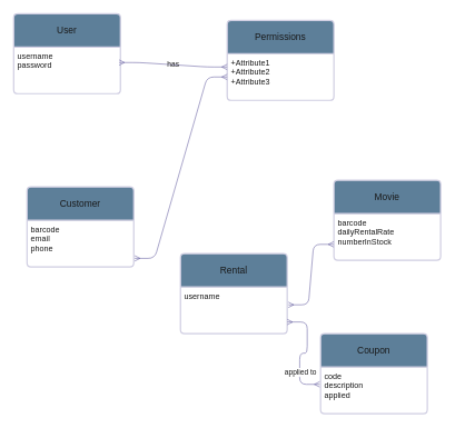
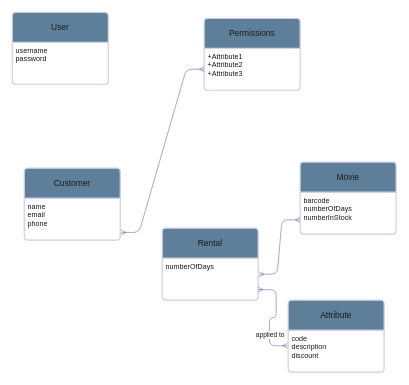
- <mxCell id="10" value="" style="edgeStyle=entityRelationEdgeStyle;fontSize=12;html=1;endArrow=ERmany;startArrow=ERmany;rounded=1;exitX=0.988;exitY=0.333;exitDx=0;exitDy=0;exitPerimeter=0;entryX=0;entryY=0.286;entryDx=0;entryDy=0;entryPerimeter=0;labelBackgroundColor=none;strokeColor=#736CA8;fontColor=default;curved=0;" edge="1" parent="1" source="3" target="5"><mxGeometry width="100" height="100" relative="1" as="geometry"><mxPoint x="230" y="190" as="sourcePoint" /><mxPoint x="330" y="90" as="targetPoint" /></mxGeometry></mxCell>
- <mxCell id="11" value="has" style="edgeLabel;html=1;align=center;verticalAlign=middle;resizable=0;points=[];labelBackgroundColor=none;fontColor=#1A1A1A;" vertex="1" connectable="0" parent="10"><mxGeometry x="-0.014" y="1" relative="1" as="geometry"><mxPoint as="offset" /></mxGeometry></mxCell>
- <mxCell id="7" value="&lt;div&gt;barcode&lt;/div&gt;&lt;div&gt;dailyRentalRate&lt;/div&gt;&lt;div&gt;numberInStock&lt;/div&gt;" style="align=left;strokeColor=none;fillColor=none;spacingLeft=4;fontSize=12;verticalAlign=top;resizable=0;rotatable=0;part=1;html=1;labelBackgroundColor=none;fontColor=#1A1A1A;" vertex="1" parent="6"><mxGeometry y="50" width="160" height="70" as="geometry" /></mxCell>
+ <mxCell id="7" value="&lt;div&gt;barcode&lt;/div&gt;&lt;div&gt;numberOfDays&lt;/div&gt;&lt;div&gt;numberInStock&lt;/div&gt;" style="align=left;strokeColor=none;fillColor=none;spacingLeft=4;fontSize=12;verticalAlign=top;resizable=0;rotatable=0;part=1;html=1;labelBackgroundColor=none;fontColor=#1A1A1A;" vertex="1" parent="6"><mxGeometry y="50" width="160" height="70" as="geometry" /></mxCell>
- <mxCell id="9" value="barcode&lt;div&gt;email&lt;/div&gt;&lt;div&gt;phone&lt;/div&gt;" style="align=left;strokeColor=none;fillColor=none;spacingLeft=4;fontSize=12;verticalAlign=top;resizable=0;rotatable=0;part=1;html=1;labelBackgroundColor=none;fontColor=#1A1A1A;" vertex="1" parent="8"><mxGeometry y="50" width="160" height="70" as="geometry" /></mxCell>
+ <mxCell id="9" value="name&lt;div&gt;email&lt;/div&gt;&lt;div&gt;phone&lt;/div&gt;" style="align=left;strokeColor=none;fillColor=none;spacingLeft=4;fontSize=12;verticalAlign=top;resizable=0;rotatable=0;part=1;html=1;labelBackgroundColor=none;fontColor=#1A1A1A;" vertex="1" parent="8"><mxGeometry y="50" width="160" height="70" as="geometry" /></mxCell>
- <mxCell id="13" value="username" style="align=left;strokeColor=none;fillColor=none;spacingLeft=4;fontSize=12;verticalAlign=top;resizable=0;rotatable=0;part=1;html=1;fontColor=#1A1A1A;" vertex="1" parent="12"><mxGeometry y="50" width="160" height="70" as="geometry" /></mxCell>
+ <mxCell id="13" value="numberOfDays" style="align=left;strokeColor=none;fillColor=none;spacingLeft=4;fontSize=12;verticalAlign=top;resizable=0;rotatable=0;part=1;html=1;fontColor=#1A1A1A;" vertex="1" parent="12"><mxGeometry y="50" width="160" height="70" as="geometry" /></mxCell>
- <mxCell id="16" value="Coupon" style="swimlane;childLayout=stackLayout;horizontal=1;startSize=50;horizontalStack=0;rounded=1;fontSize=14;fontStyle=0;strokeWidth=2;resizeParent=0;resizeLast=1;shadow=0;dashed=0;align=center;arcSize=4;whiteSpace=wrap;html=1;strokeColor=#D0CEE2;fontColor=#1A1A1A;fillColor=#5D7F99;" vertex="1" parent="1"><mxGeometry x="480" y="500" width="160" height="120" as="geometry" /></mxCell>
+ <mxCell id="16" value="Attribute" style="swimlane;childLayout=stackLayout;horizontal=1;startSize=50;horizontalStack=0;rounded=1;fontSize=14;fontStyle=0;strokeWidth=2;resizeParent=0;resizeLast=1;shadow=0;dashed=0;align=center;arcSize=4;whiteSpace=wrap;html=1;strokeColor=#D0CEE2;fontColor=#1A1A1A;fillColor=#5D7F99;" vertex="1" parent="1"><mxGeometry x="480" y="500" width="160" height="120" as="geometry" /></mxCell>
- <mxCell id="17" value="code&lt;div&gt;description&lt;/div&gt;&lt;div&gt;applied&lt;/div&gt;" style="align=left;strokeColor=none;fillColor=none;spacingLeft=4;fontSize=12;verticalAlign=top;resizable=0;rotatable=0;part=1;html=1;fontColor=#1A1A1A;" vertex="1" parent="16"><mxGeometry y="50" width="160" height="70" as="geometry" /></mxCell>
+ <mxCell id="17" value="code&lt;div&gt;description&lt;/div&gt;&lt;div&gt;discount&lt;/div&gt;" style="align=left;strokeColor=none;fillColor=none;spacingLeft=4;fontSize=12;verticalAlign=top;resizable=0;rotatable=0;part=1;html=1;fontColor=#1A1A1A;" vertex="1" parent="16"><mxGeometry y="50" width="160" height="70" as="geometry" /></mxCell>
